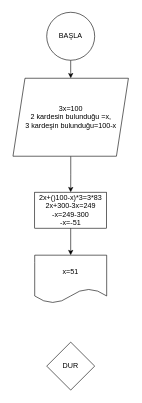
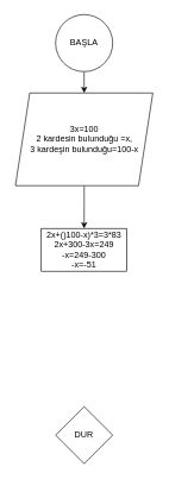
- <mxCell id="7" value="" style="edgeStyle=orthogonalEdgeStyle;rounded=0;orthogonalLoop=1;jettySize=auto;html=1;" edge="1" parent="1" source="8" target="9"><mxGeometry relative="1" as="geometry" /></mxCell>
- <mxCell id="9" value="x=51" style="shape=document;whiteSpace=wrap;html=1;boundedLbl=1;" vertex="1" parent="1"><mxGeometry x="57" y="425" width="120" height="80" as="geometry" /></mxCell>
